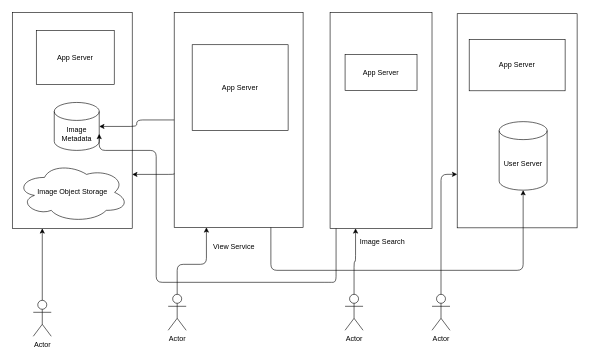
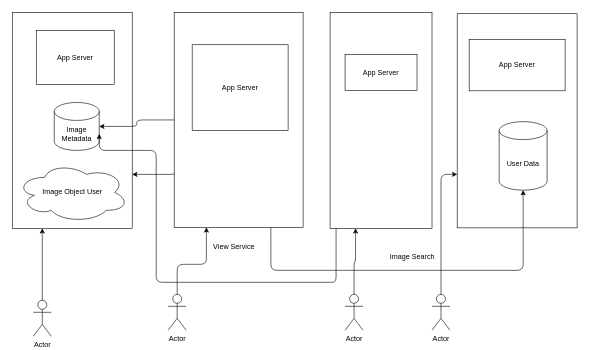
- <mxCell id="18" value="User Server" style="shape=cylinder3;whiteSpace=wrap;html=1;boundedLbl=1;backgroundOutline=1;size=15;" vertex="1" parent="14"><mxGeometry x="70" y="180.0" width="80" height="114.286" as="geometry" /></mxCell>
+ <mxCell id="18" value="User Data" style="shape=cylinder3;whiteSpace=wrap;html=1;boundedLbl=1;backgroundOutline=1;size=15;" vertex="1" parent="14"><mxGeometry x="70" y="180.0" width="80" height="114.286" as="geometry" /></mxCell>
- <mxCell id="7" value="Image Object Storage" style="ellipse;shape=cloud;whiteSpace=wrap;html=1;" vertex="1" parent="3"><mxGeometry x="7" y="250" width="187" height="100" as="geometry" /></mxCell>
+ <mxCell id="7" value="Image Object User" style="ellipse;shape=cloud;whiteSpace=wrap;html=1;" vertex="1" parent="3"><mxGeometry x="7" y="250" width="187" height="100" as="geometry" /></mxCell>
- <mxCell id="27" value="Image Search" style="text;html=1;strokeColor=none;fillColor=none;align=center;verticalAlign=middle;whiteSpace=wrap;rounded=0;" vertex="1" parent="1"><mxGeometry x="590" y="393" width="95" height="20" as="geometry" /></mxCell>
+ <mxCell id="27" value="Image Search" style="text;html=1;strokeColor=none;fillColor=none;align=center;verticalAlign=middle;whiteSpace=wrap;rounded=0;" vertex="1" parent="1"><mxGeometry x="640" y="418" width="95" height="20" as="geometry" /></mxCell>
